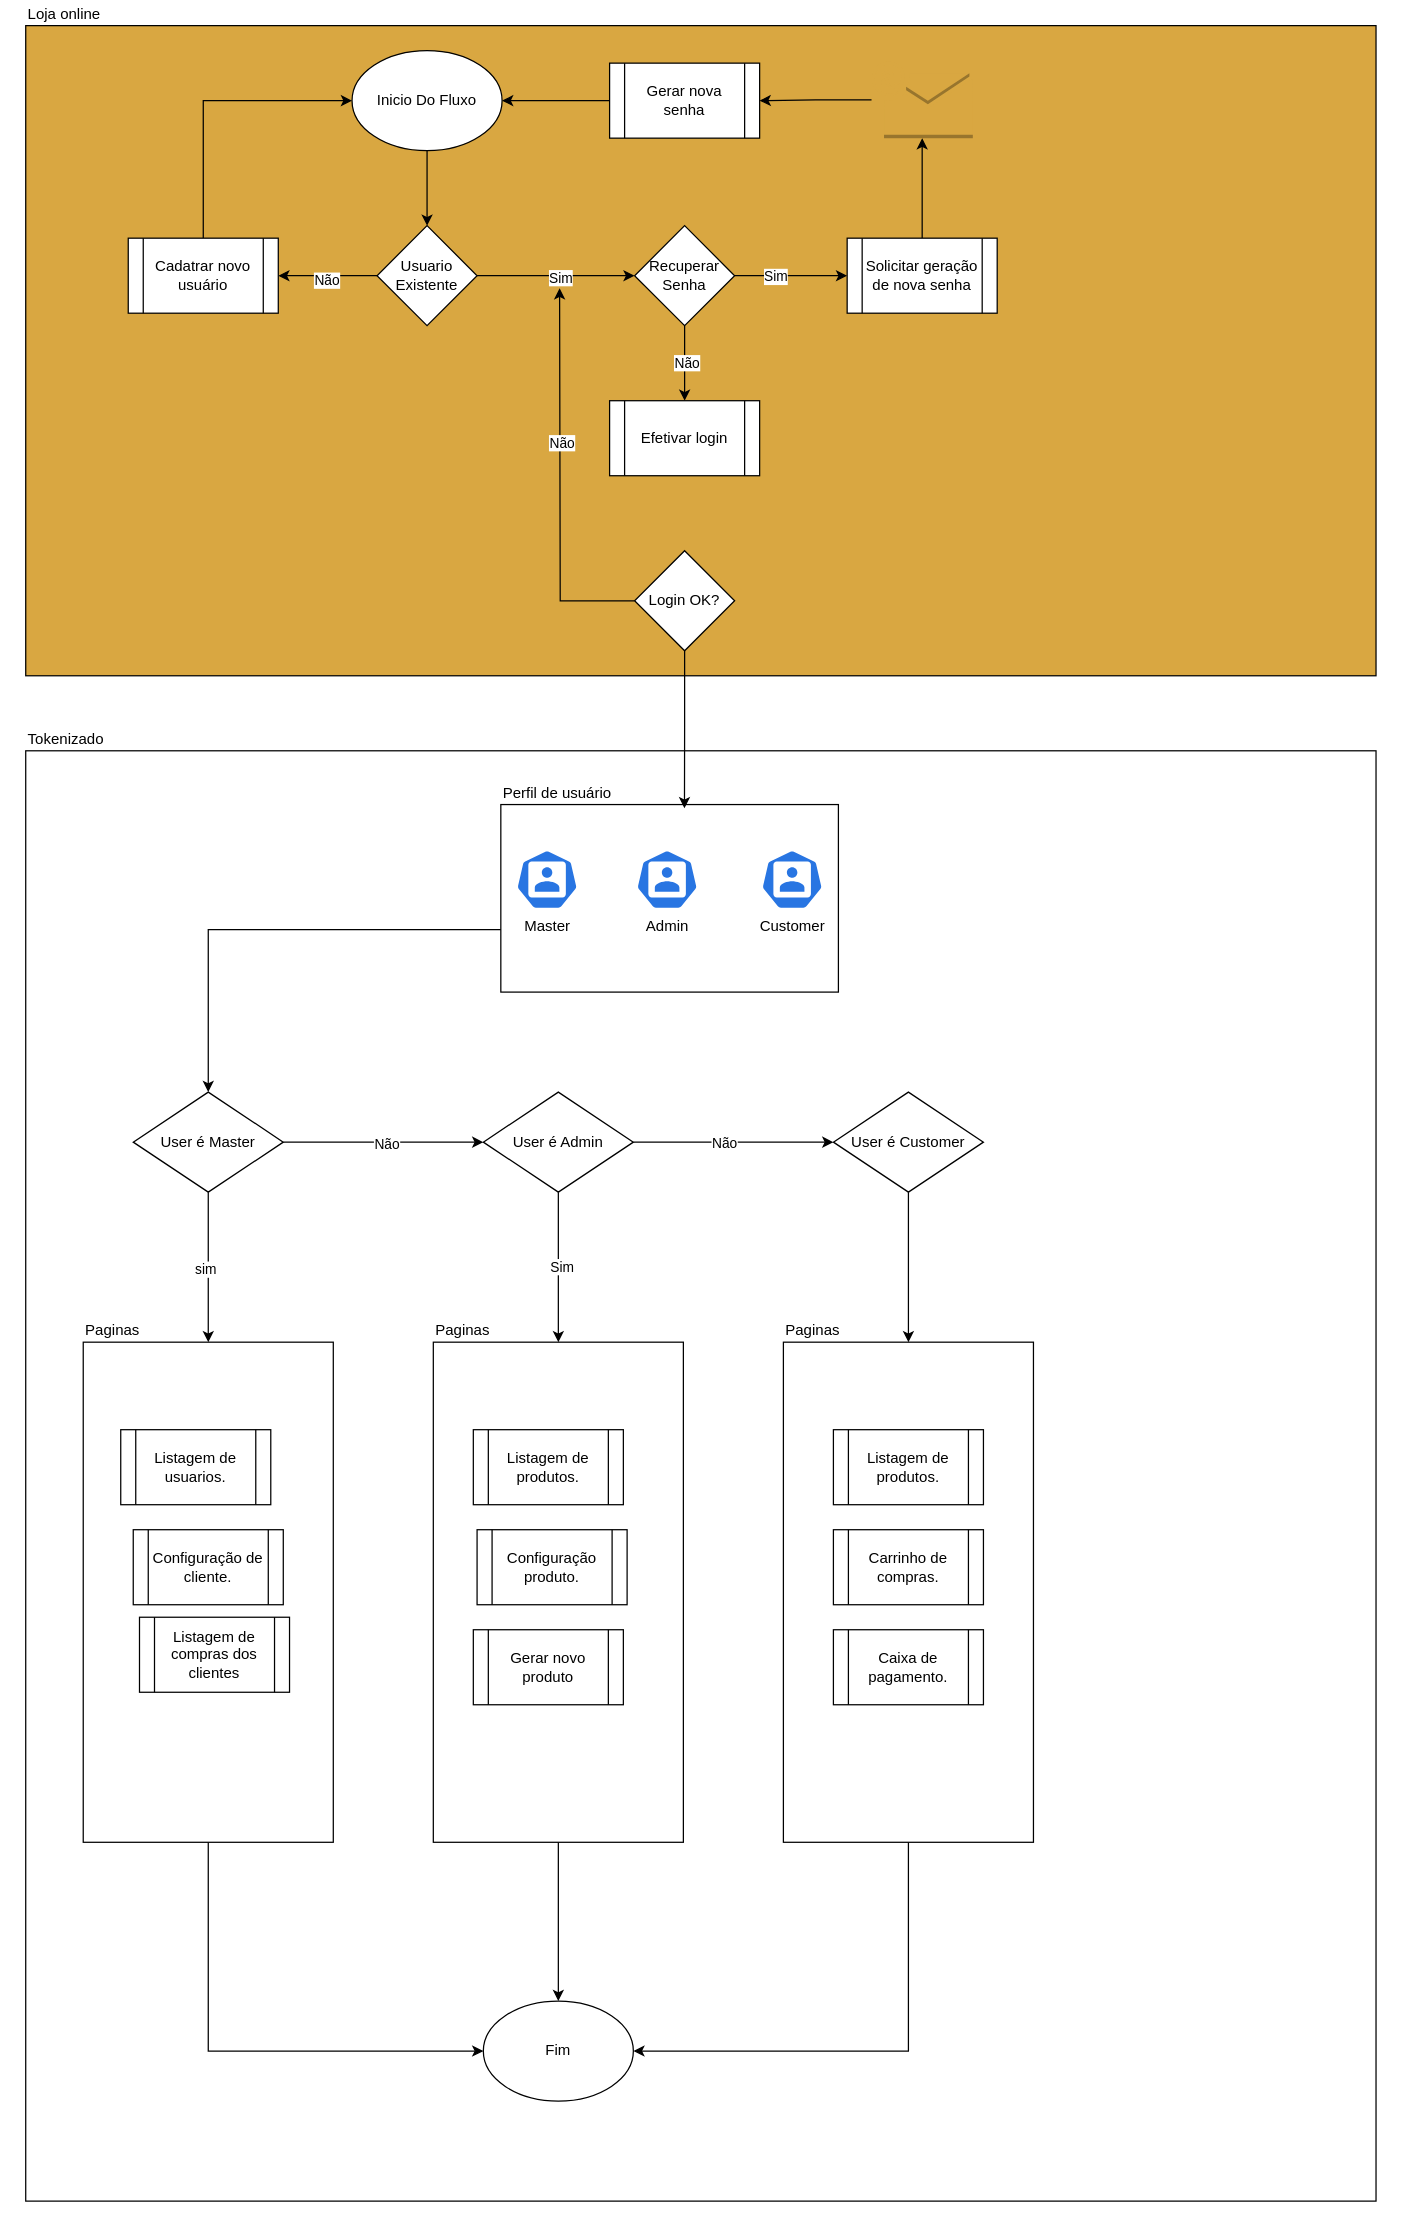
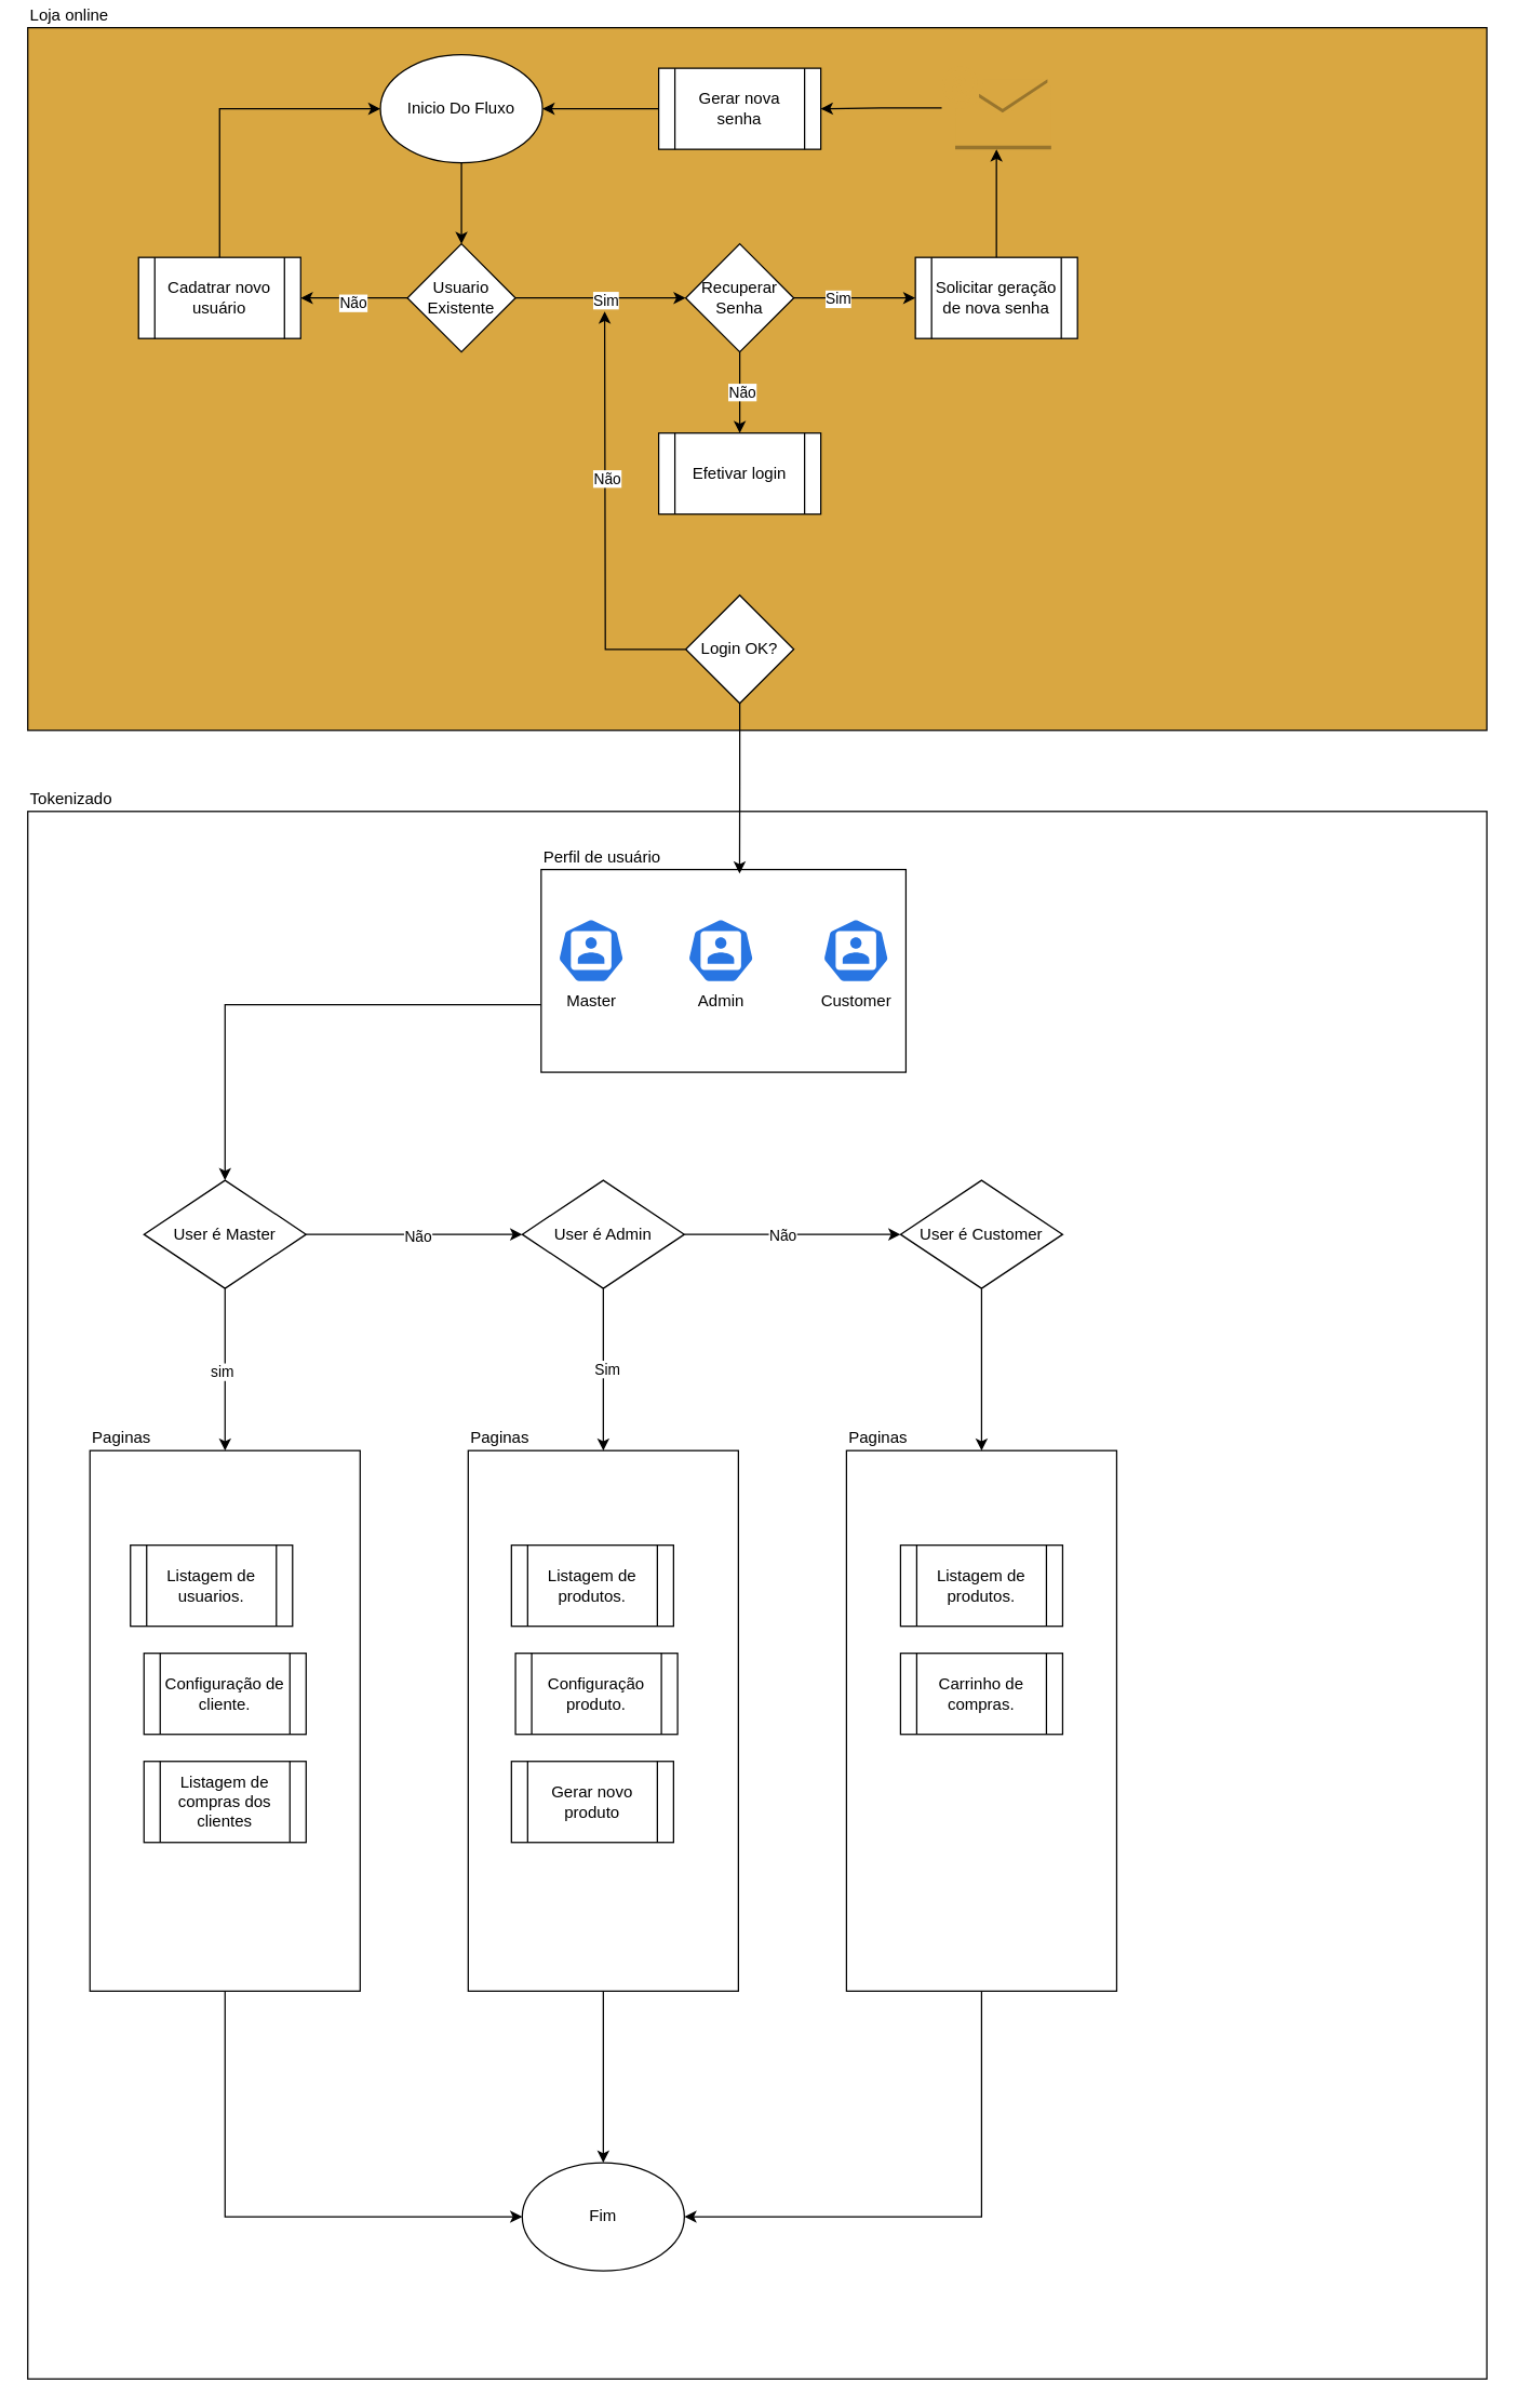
- <mxCell id="47" value="Listagem de compras dos clientes" style="shape=process;whiteSpace=wrap;html=1;backgroundOutline=1;" vertex="1" parent="1"><mxGeometry x="111" y="1293" width="120" height="60" as="geometry" /></mxCell>
+ <mxCell id="47" value="Listagem de compras dos clientes" style="shape=process;whiteSpace=wrap;html=1;backgroundOutline=1;" vertex="1" parent="1"><mxGeometry x="106" y="1303" width="120" height="60" as="geometry" /></mxCell>
- <mxCell id="60" value="Caixa de pagamento." style="shape=process;whiteSpace=wrap;html=1;backgroundOutline=1;" vertex="1" parent="1"><mxGeometry x="666" y="1303" width="120" height="60" as="geometry" /></mxCell>
